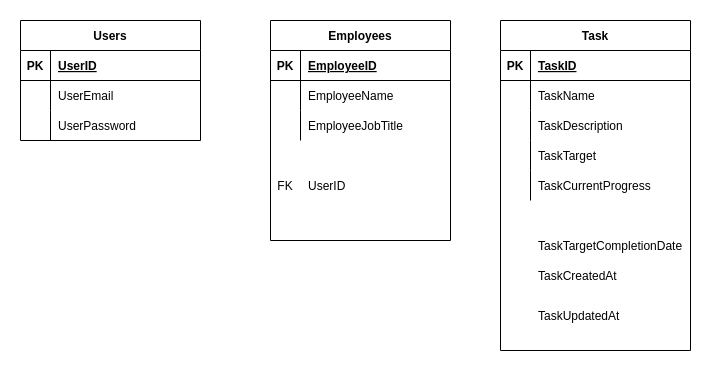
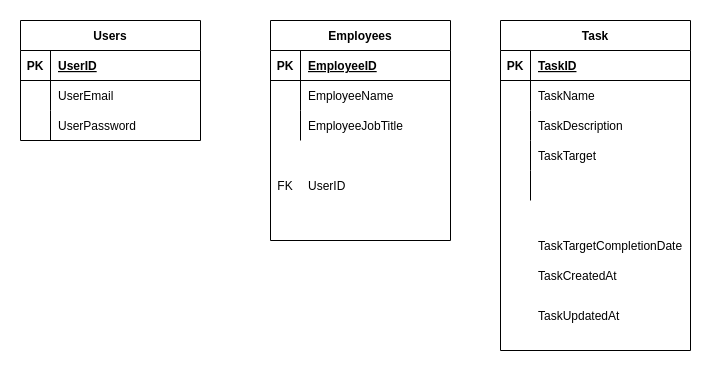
- <mxCell id="44" value="TaskCurrentProgress" style="shape=partialRectangle;connectable=0;fillColor=none;top=0;left=0;bottom=0;right=0;align=left;spacingLeft=6;overflow=hidden;" vertex="1" parent="1"><mxGeometry x="530" y="170" width="150" height="30" as="geometry"><mxRectangle width="150" height="30" as="alternateBounds" /></mxGeometry></mxCell>
